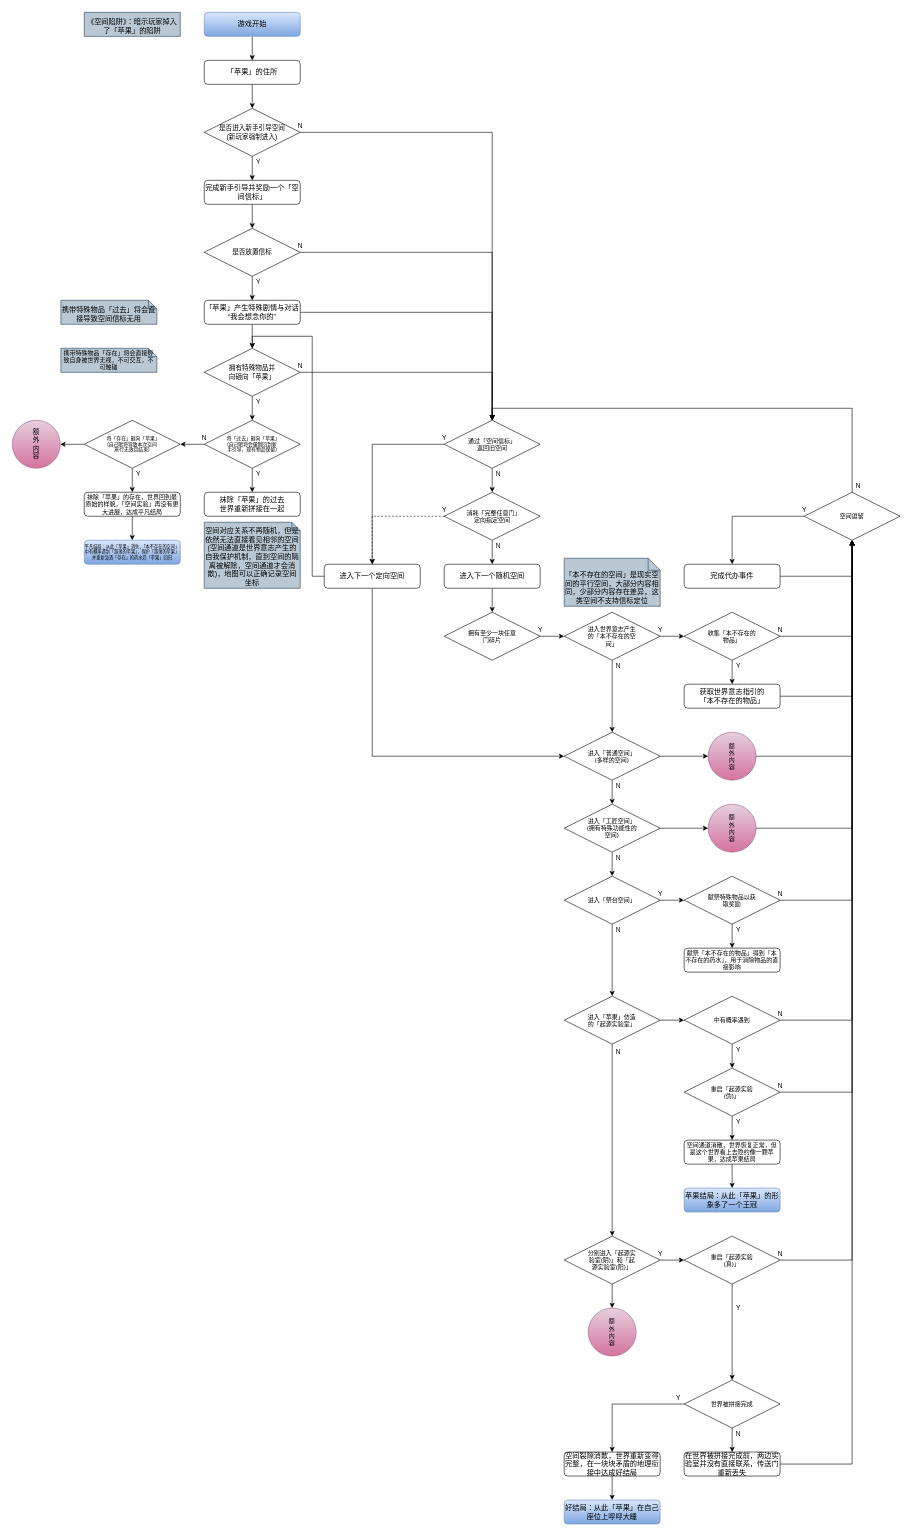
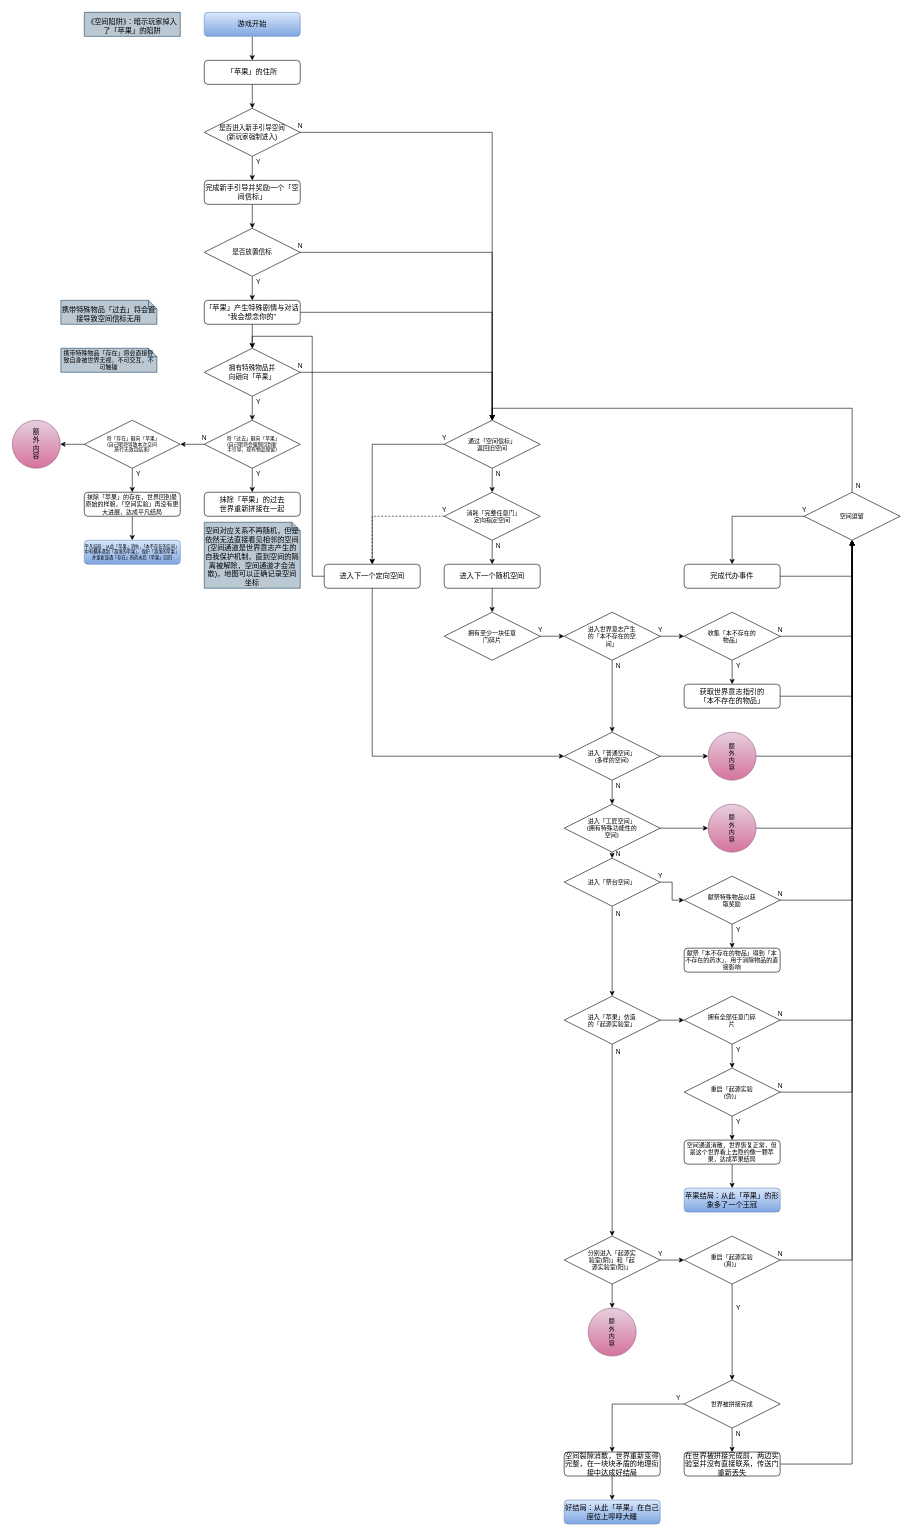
- <mxCell id="79" value="「本不存在的空间」是现实空间的平行空间，大部分内容相同，少部分内容存在差异，这类空间不支持信标定位" style="shape=note;size=20;whiteSpace=wrap;html=1;verticalAlign=bottom;fillColor=#bac8d3;strokeColor=#23445d;" parent="1" vertex="1"><mxGeometry x="940" y="930" width="160" height="80" as="geometry" /></mxCell>
- <mxCell id="100" value="进入「祭台空间」" style="rhombus;whiteSpace=wrap;html=1;shadow=0;fontFamily=Helvetica;fontSize=10;align=center;strokeWidth=1;spacing=6;spacingTop=0;gradientColor=none;rounded=0;verticalAlign=middle;horizontal=1;spacingLeft=32;spacingRight=32;" parent="1" vertex="1"><mxGeometry x="940" y="1460" width="160" height="80" as="geometry" /></mxCell>
+ <mxCell id="100" value="进入「祭台空间」" style="rhombus;whiteSpace=wrap;html=1;shadow=0;fontFamily=Helvetica;fontSize=10;align=center;strokeWidth=1;spacing=6;spacingTop=0;gradientColor=none;rounded=0;verticalAlign=middle;horizontal=1;spacingLeft=32;spacingRight=32;" parent="1" vertex="1"><mxGeometry x="940" y="1430" width="160" height="80" as="geometry" /></mxCell>
- <mxCell id="58" value="中有概率遇到" style="rhombus;whiteSpace=wrap;html=1;shadow=0;fontFamily=Helvetica;fontSize=10;align=center;strokeWidth=1;spacing=6;spacingTop=0;gradientColor=none;rounded=0;verticalAlign=middle;horizontal=1;spacingLeft=32;spacingRight=32;" parent="1" vertex="1"><mxGeometry x="1140" y="1660" width="160" height="80" as="geometry" /></mxCell>
+ <mxCell id="58" value="拥有全部任意门碎片" style="rhombus;whiteSpace=wrap;html=1;shadow=0;fontFamily=Helvetica;fontSize=10;align=center;strokeWidth=1;spacing=6;spacingTop=0;gradientColor=none;rounded=0;verticalAlign=middle;horizontal=1;spacingLeft=32;spacingRight=32;" parent="1" vertex="1"><mxGeometry x="1140" y="1660" width="160" height="80" as="geometry" /></mxCell>
